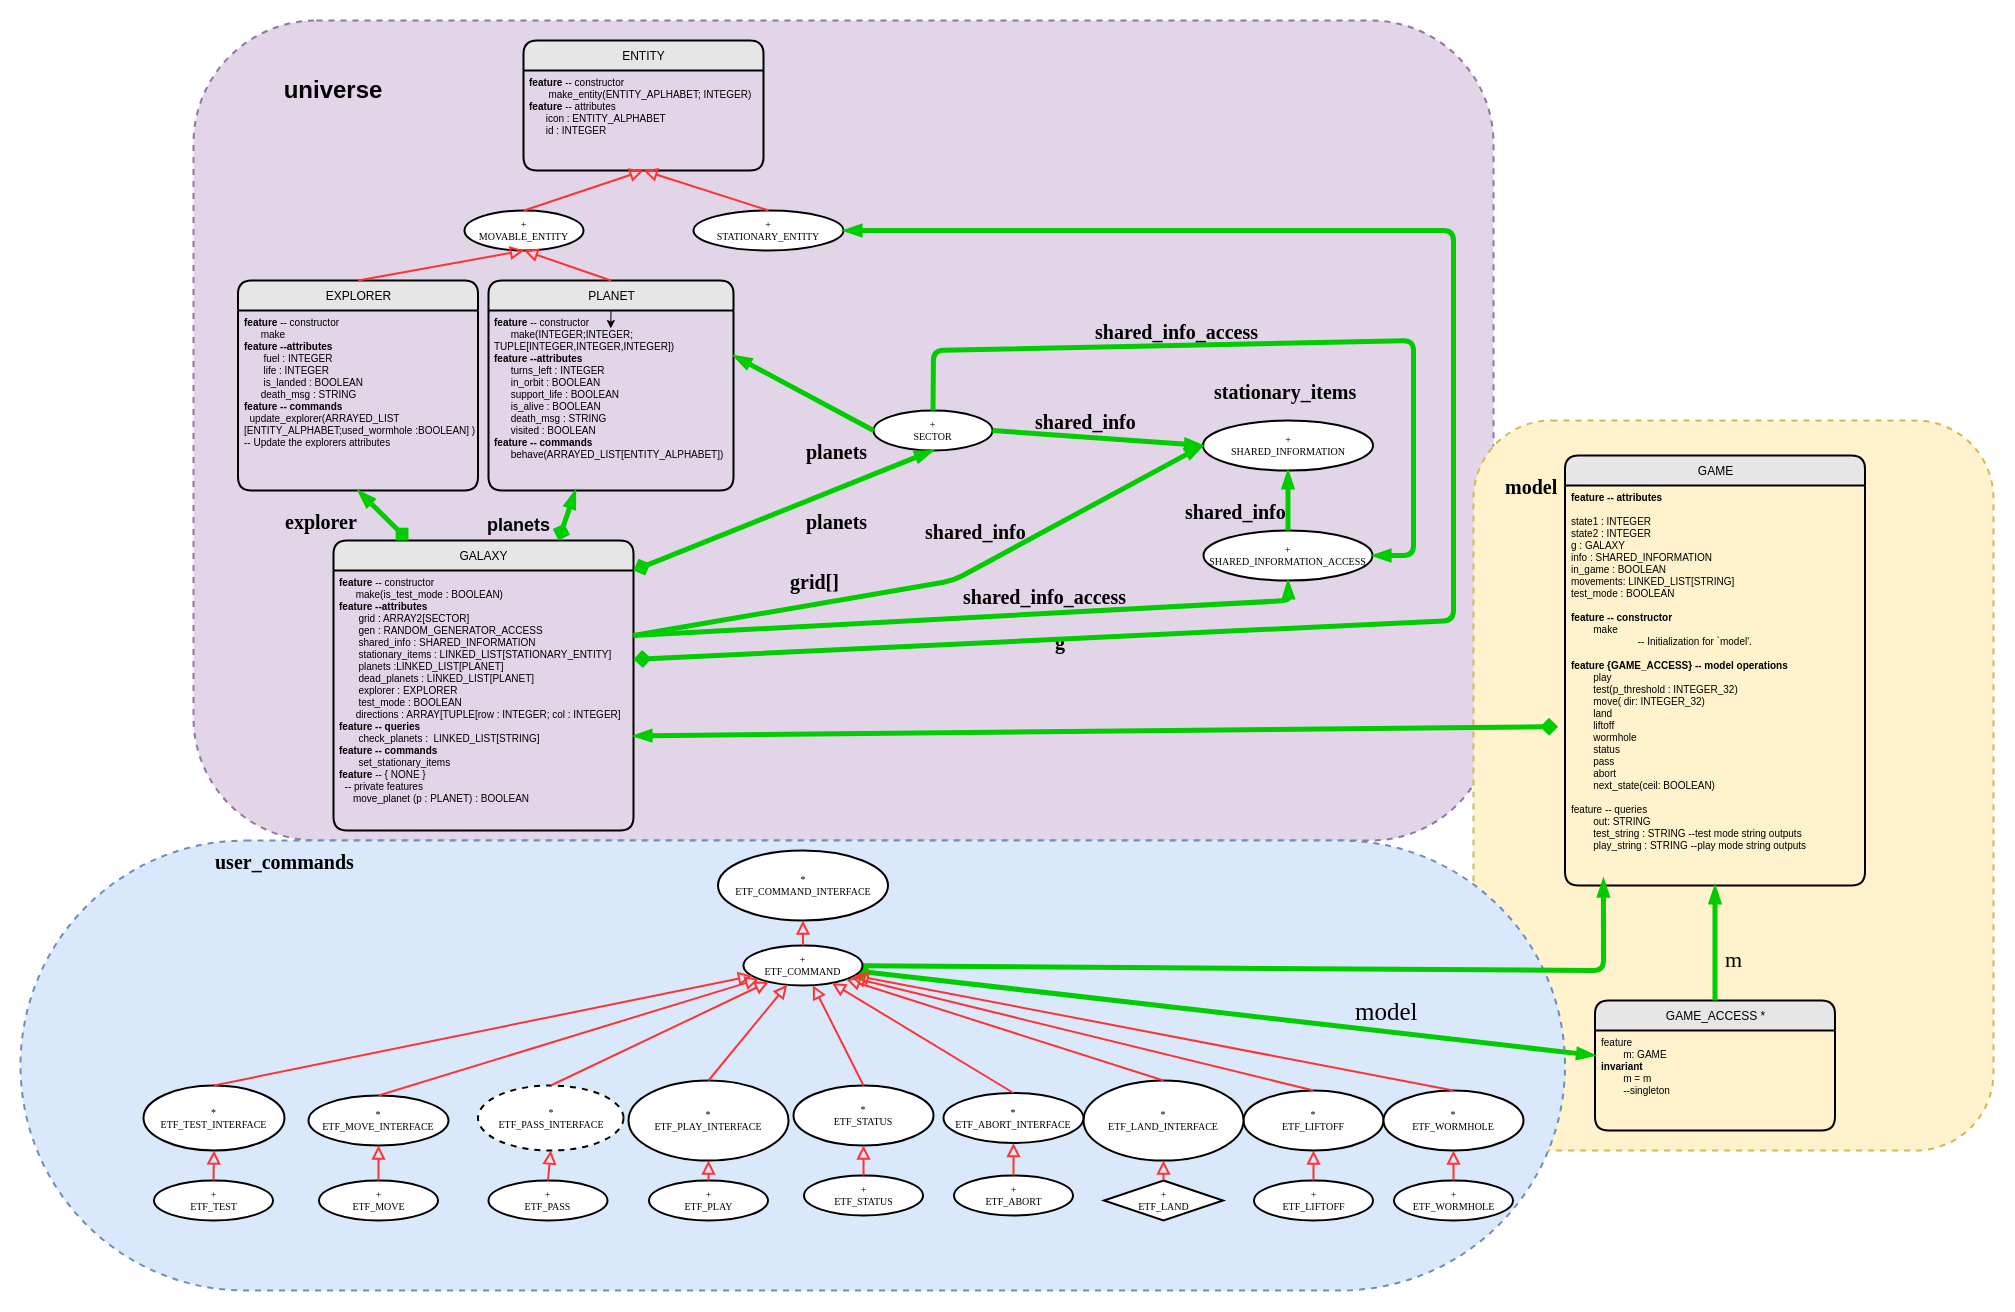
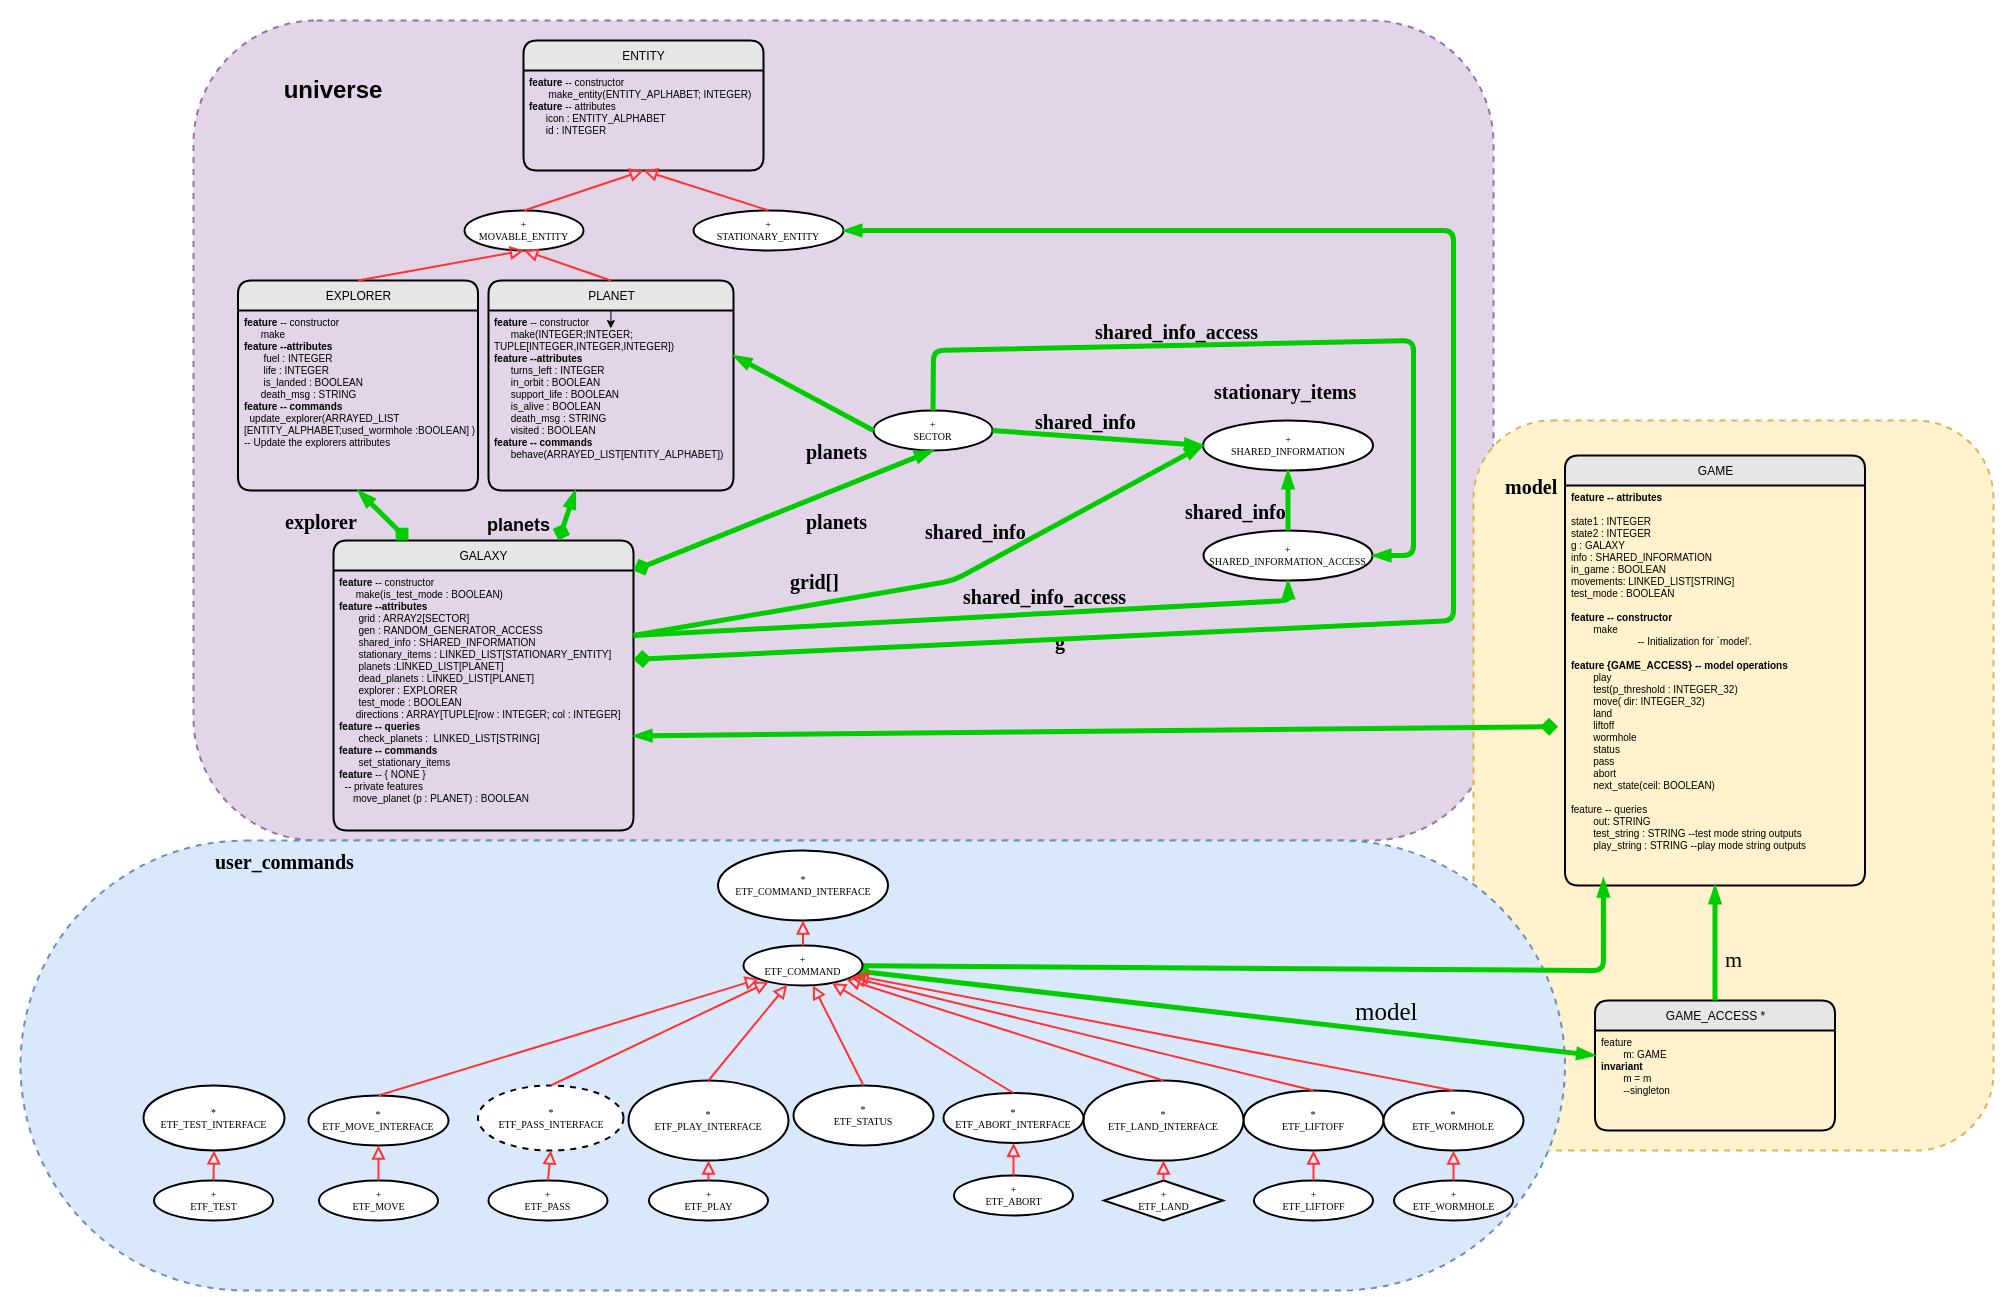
- <mxCell id="53" value="" style="endArrow=block;html=1;strokeColor=#FF3333;strokeWidth=2;endFill=0;endSize=9;exitX=0.5;exitY=0;exitDx=0;exitDy=0;" edge="1" parent="1" source="46" target="16"><mxGeometry width="50" height="50" relative="1" as="geometry"><mxPoint x="723" y="1050" as="sourcePoint" /><mxPoint x="723" y="990" as="targetPoint" /></mxGeometry></mxCell>
- <mxCell id="40" value="" style="endArrow=block;html=1;strokeColor=#FF3333;strokeWidth=2;endFill=0;endSize=9;entryX=0.5;entryY=1;entryDx=0;entryDy=0;exitX=0.5;exitY=0;exitDx=0;exitDy=0;" edge="1" parent="1" source="32" target="33"><mxGeometry width="50" height="50" relative="1" as="geometry"><mxPoint x="364.5" y="1240" as="sourcePoint" /><mxPoint x="364.5" y="1180" as="targetPoint" /></mxGeometry></mxCell>
- <mxCell id="32" value="+&lt;br&gt;ETF_STATUS" style="ellipse;whiteSpace=wrap;html=1;rounded=1;fontSize=10;fontFamily=Verdena;strokeWidth=2;" vertex="1" parent="1"><mxGeometry x="803.5" y="1175" width="119" height="40" as="geometry" /></mxCell>
